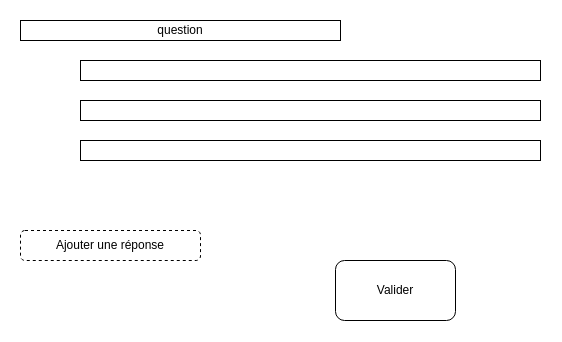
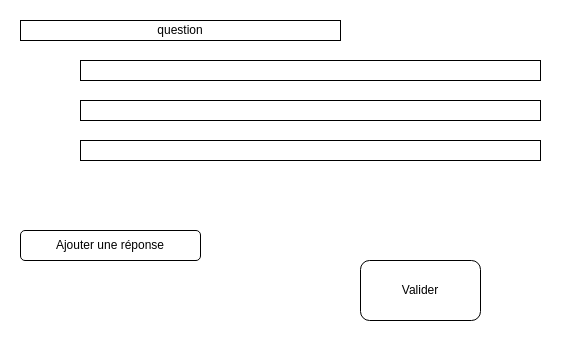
- <mxCell id="4" value="Ajouter une réponse" style="rounded=1;whiteSpace=wrap;html=1;dashed=1;" vertex="1" parent="1"><mxGeometry x="20" y="230" width="180" height="30" as="geometry" /></mxCell>
+ <mxCell id="4" value="Ajouter une réponse" style="rounded=1;whiteSpace=wrap;html=1;" vertex="1" parent="1"><mxGeometry x="20" y="230" width="180" height="30" as="geometry" /></mxCell>
- <mxCell id="7" value="Valider" style="rounded=1;whiteSpace=wrap;html=1;" vertex="1" parent="1"><mxGeometry x="335" y="260" width="120" height="60" as="geometry" /></mxCell>
+ <mxCell id="7" value="Valider" style="rounded=1;whiteSpace=wrap;html=1;" vertex="1" parent="1"><mxGeometry x="360" y="260" width="120" height="60" as="geometry" /></mxCell>
